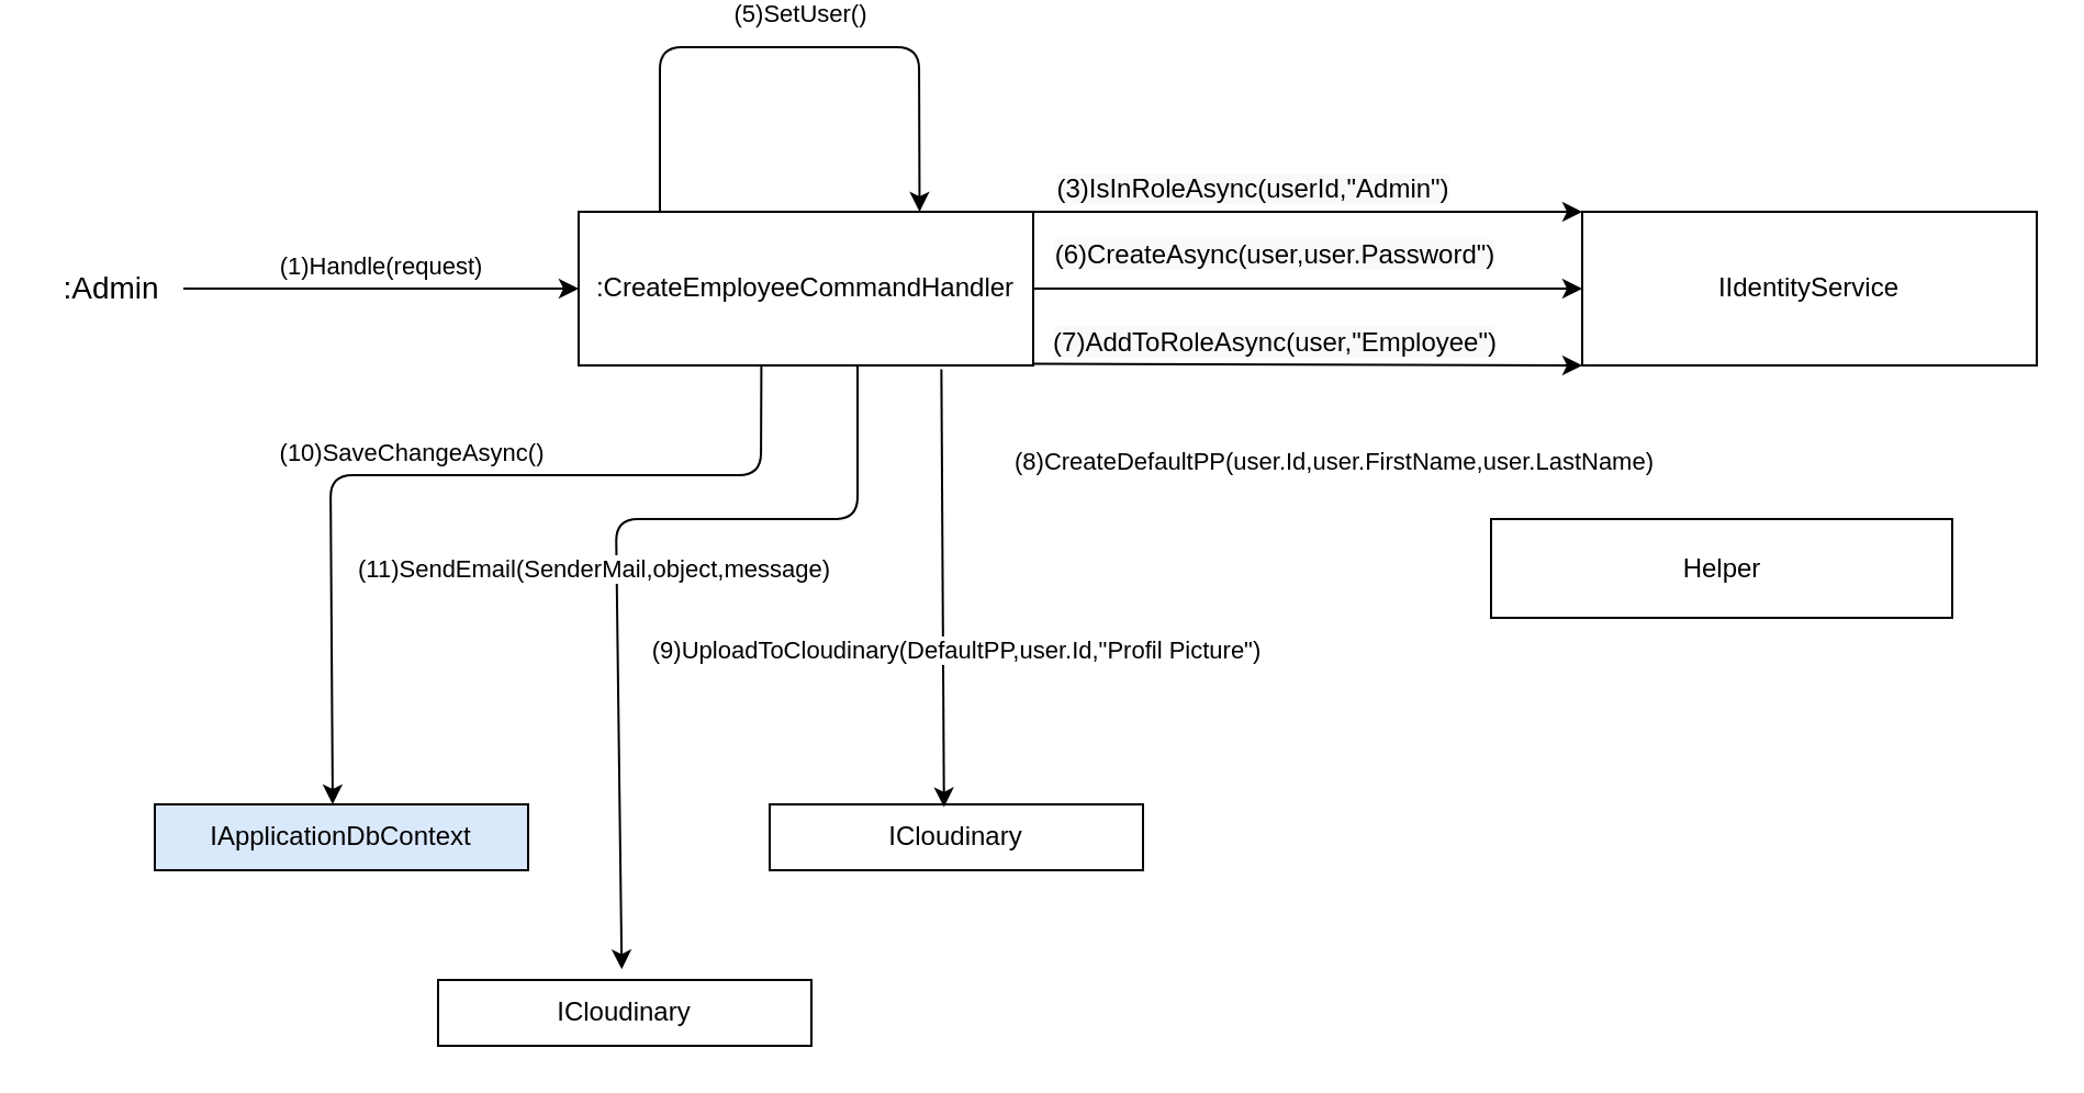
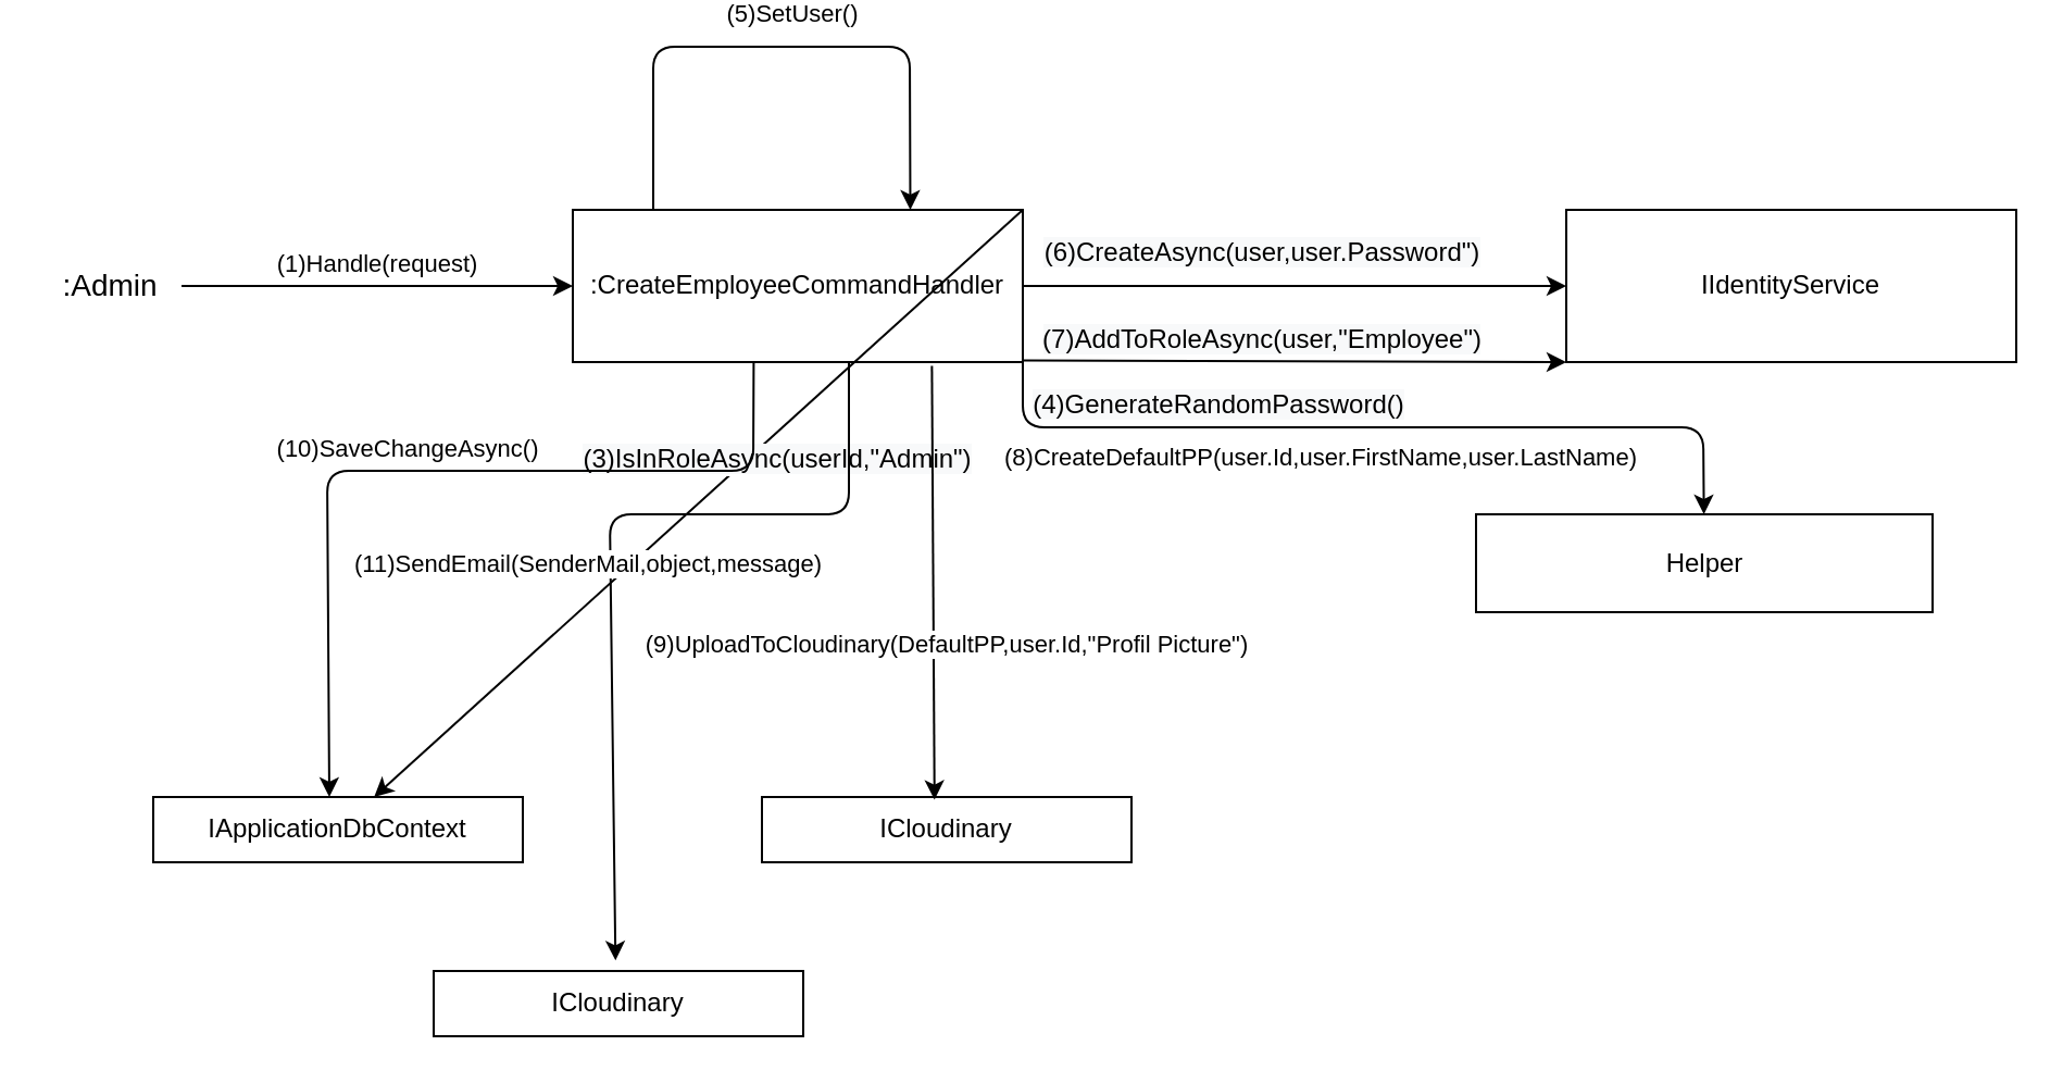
- <mxCell id="8" value="&lt;span style=&quot;font-size: 12px ; background-color: rgb(248 , 249 , 250)&quot;&gt;(3)IsInRoleAsync(userId,&quot;Admin&quot;)&lt;/span&gt;" style="endArrow=classic;html=1;exitX=1;exitY=0;exitDx=0;exitDy=0;entryX=0;entryY=0;entryDx=0;entryDy=0;" parent="1" source="2" target="9" edge="1"><mxGeometry x="-0.2" y="10" width="50" height="50" relative="1" as="geometry"><mxPoint x="376.5" y="105" as="sourcePoint" /><mxPoint x="610" y="130" as="targetPoint" /><mxPoint as="offset" /></mxGeometry></mxCell>
+ <mxCell id="8" value="&lt;span style=&quot;font-size: 12px ; background-color: rgb(248 , 249 , 250)&quot;&gt;(3)IsInRoleAsync(userId,&quot;Admin&quot;)&lt;/span&gt;" style="endArrow=classic;html=1;exitX=1;exitY=0;exitDx=0;exitDy=0;" parent="1" source="2" target="5" edge="1"><mxGeometry x="-0.2" y="10" width="50" height="50" relative="1" as="geometry"><mxPoint x="376.5" y="105" as="sourcePoint" /><mxPoint x="610" y="130" as="targetPoint" /><mxPoint as="offset" /></mxGeometry></mxCell>
+ <mxCell id="10" value="&lt;span style=&quot;font-size: 12px ; background-color: rgb(248 , 249 , 250)&quot;&gt;(4)GenerateRandomPassword()&lt;/span&gt;" style="endArrow=classic;html=1;exitX=1;exitY=1;exitDx=0;exitDy=0;" parent="1" source="2" target="7" edge="1"><mxGeometry x="-0.373" y="10" width="50" height="50" relative="1" as="geometry"><mxPoint x="470" y="155" as="sourcePoint" /><mxPoint x="650" y="155" as="targetPoint" /><mxPoint as="offset" /><Array as="points"><mxPoint x="470" y="195" /><mxPoint x="783" y="195" /></Array></mxGeometry></mxCell>
- <mxCell id="5" value="IApplicationDbContext" style="rounded=0;whiteSpace=wrap;html=1;fillColor=#dae8fc;" parent="1" vertex="1"><mxGeometry x="70" y="365" width="170" height="30" as="geometry" /></mxCell>
+ <mxCell id="5" value="IApplicationDbContext" style="rounded=0;whiteSpace=wrap;html=1;" parent="1" vertex="1"><mxGeometry x="70" y="365" width="170" height="30" as="geometry" /></mxCell>
